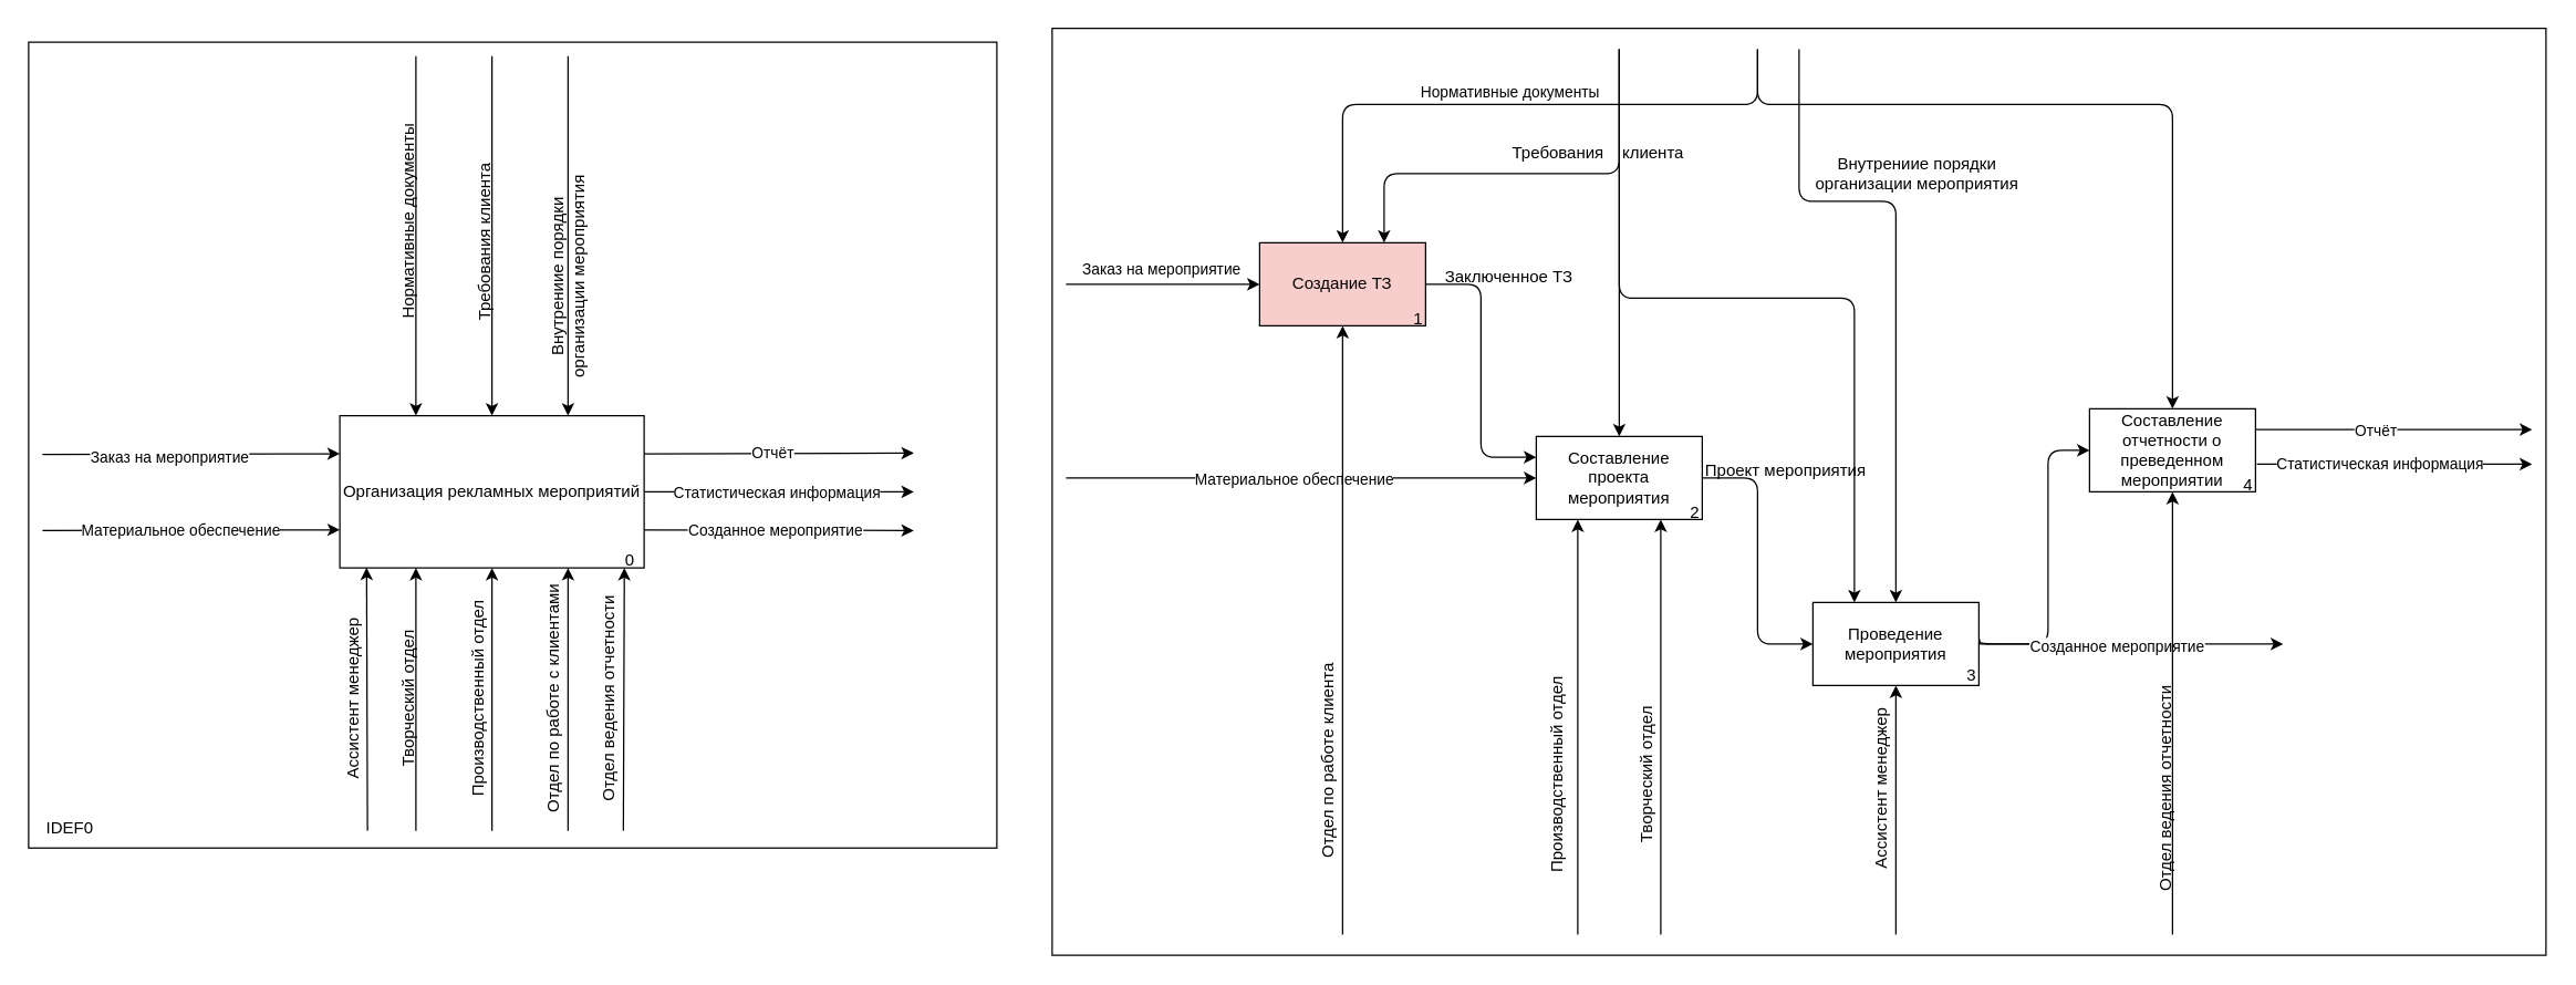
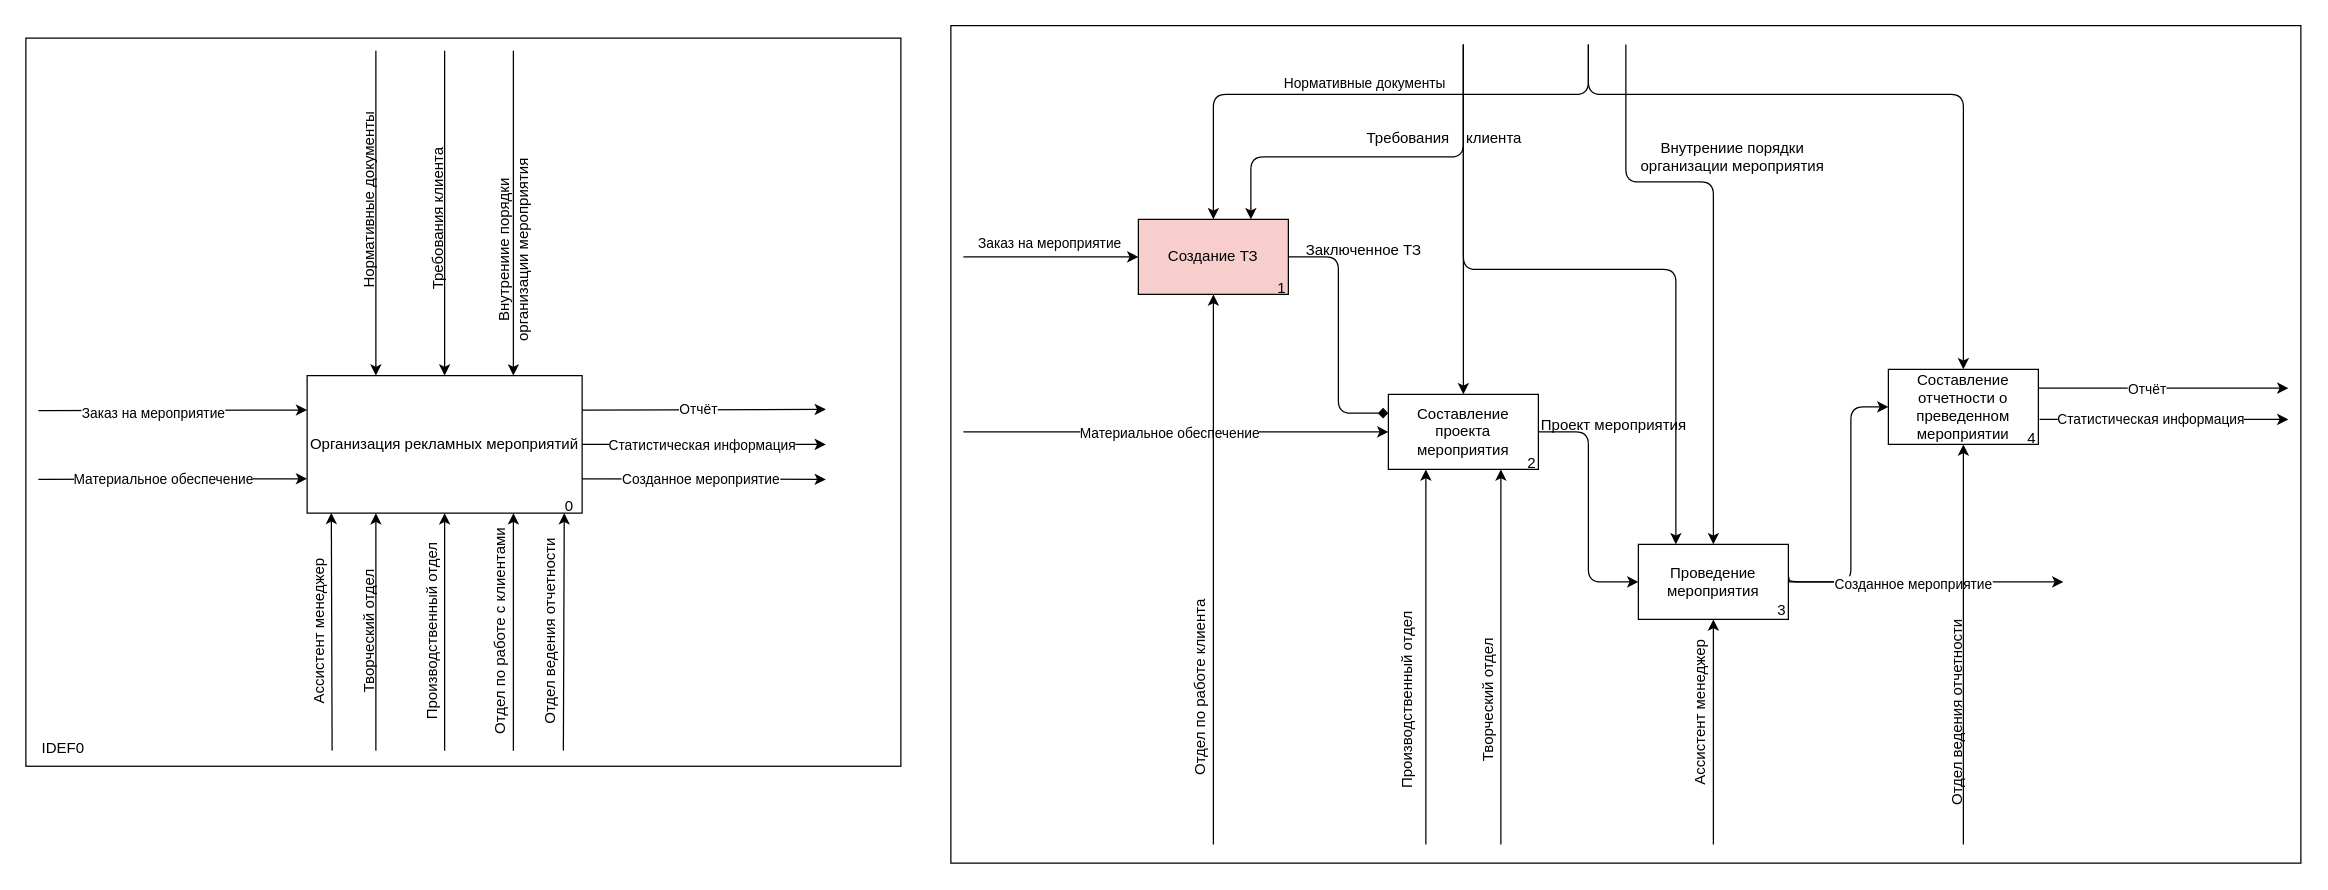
- <mxCell id="27" style="edgeStyle=orthogonalEdgeStyle;rounded=1;orthogonalLoop=1;jettySize=auto;html=1;entryX=0;entryY=0.25;entryDx=0;entryDy=0;" edge="1" parent="1" source="28" target="30"><mxGeometry relative="1" as="geometry" /></mxCell>
+ <mxCell id="27" style="edgeStyle=orthogonalEdgeStyle;rounded=1;orthogonalLoop=1;jettySize=auto;html=1;entryX=0;entryY=0.25;entryDx=0;entryDy=0;endArrow=diamond;" edge="1" parent="1" source="28" target="30"><mxGeometry relative="1" as="geometry" /></mxCell>
